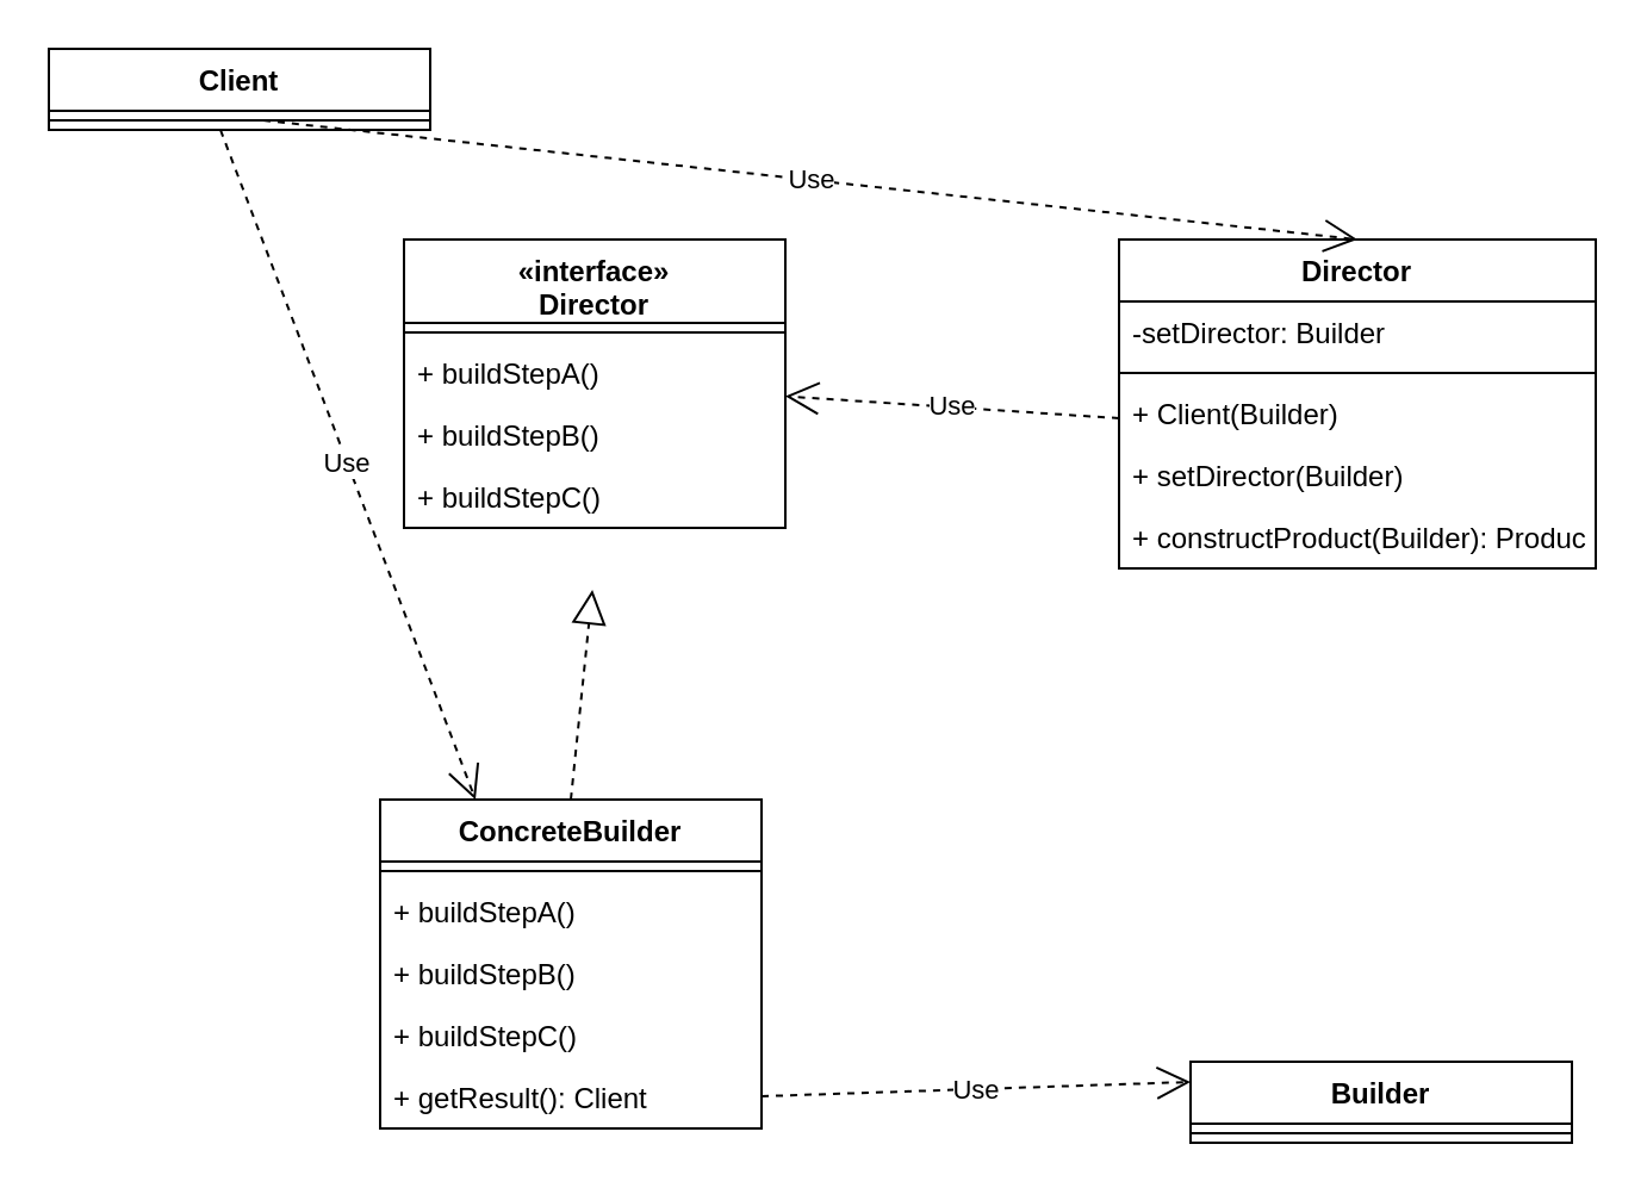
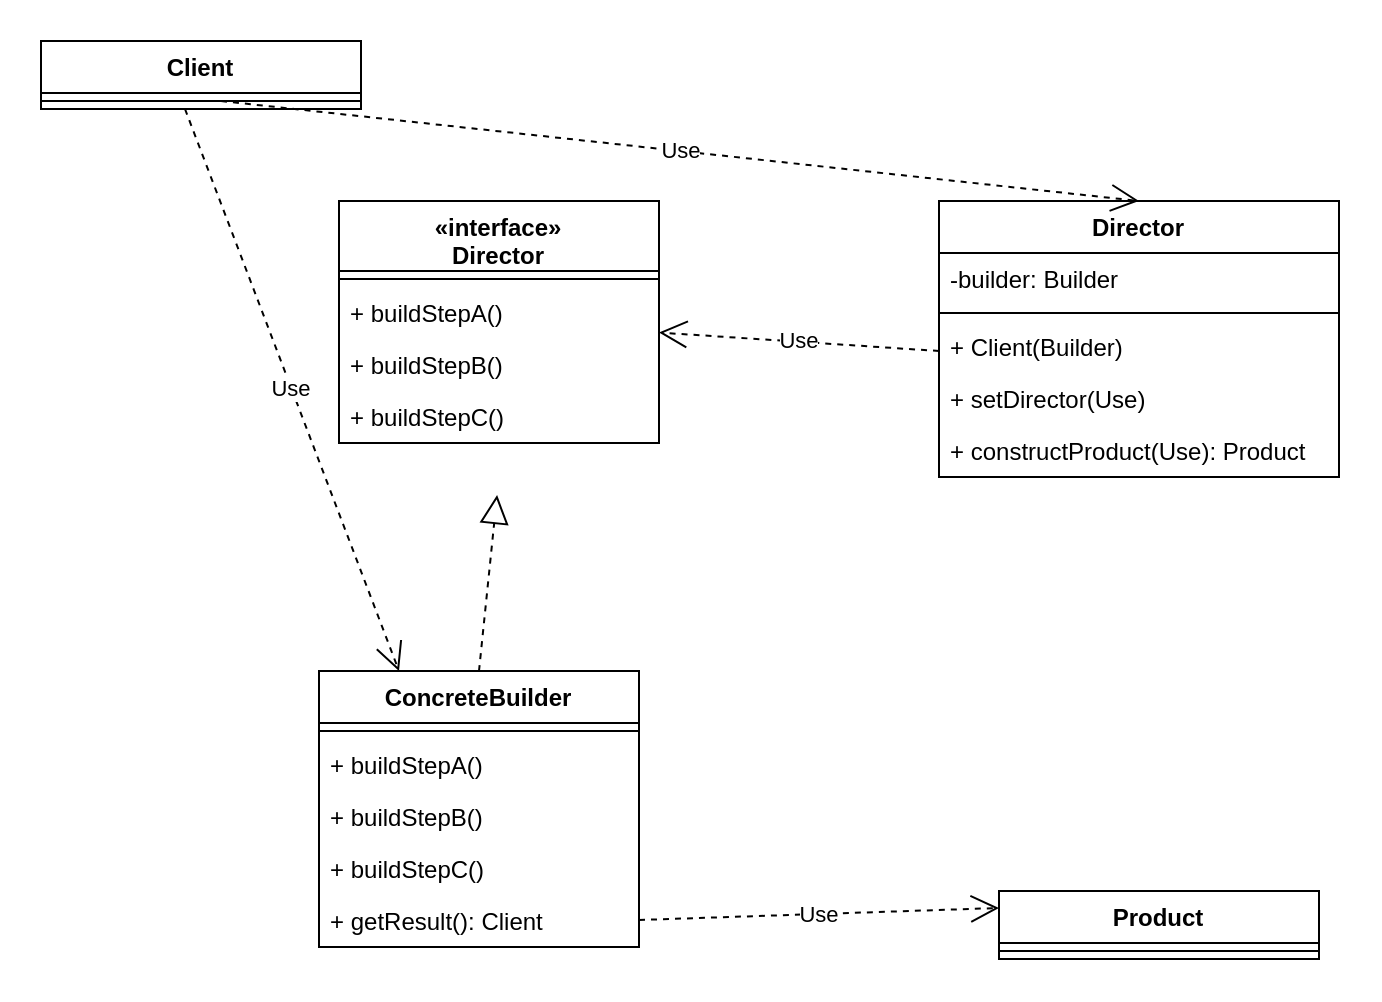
- <mxCell id="18" value="-setDirector: Builder" style="text;strokeColor=none;fillColor=none;align=left;verticalAlign=top;spacingLeft=4;spacingRight=4;overflow=hidden;rotatable=0;points=[[0,0.5],[1,0.5]];portConstraint=eastwest;" vertex="1" parent="17"><mxGeometry y="26" width="200" height="26" as="geometry" /></mxCell>
+ <mxCell id="18" value="-builder: Builder" style="text;strokeColor=none;fillColor=none;align=left;verticalAlign=top;spacingLeft=4;spacingRight=4;overflow=hidden;rotatable=0;points=[[0,0.5],[1,0.5]];portConstraint=eastwest;" vertex="1" parent="17"><mxGeometry y="26" width="200" height="26" as="geometry" /></mxCell>
- <mxCell id="22" value="+ setDirector(Builder)" style="text;strokeColor=none;fillColor=none;align=left;verticalAlign=top;spacingLeft=4;spacingRight=4;overflow=hidden;rotatable=0;points=[[0,0.5],[1,0.5]];portConstraint=eastwest;" vertex="1" parent="17"><mxGeometry y="86" width="200" height="26" as="geometry" /></mxCell>
+ <mxCell id="22" value="+ setDirector(Use)" style="text;strokeColor=none;fillColor=none;align=left;verticalAlign=top;spacingLeft=4;spacingRight=4;overflow=hidden;rotatable=0;points=[[0,0.5],[1,0.5]];portConstraint=eastwest;" vertex="1" parent="17"><mxGeometry y="86" width="200" height="26" as="geometry" /></mxCell>
- <mxCell id="23" value="+ constructProduct(Builder): Product" style="text;strokeColor=none;fillColor=none;align=left;verticalAlign=top;spacingLeft=4;spacingRight=4;overflow=hidden;rotatable=0;points=[[0,0.5],[1,0.5]];portConstraint=eastwest;" vertex="1" parent="17"><mxGeometry y="112" width="200" height="26" as="geometry" /></mxCell>
+ <mxCell id="23" value="+ constructProduct(Use): Product" style="text;strokeColor=none;fillColor=none;align=left;verticalAlign=top;spacingLeft=4;spacingRight=4;overflow=hidden;rotatable=0;points=[[0,0.5],[1,0.5]];portConstraint=eastwest;" vertex="1" parent="17"><mxGeometry y="112" width="200" height="26" as="geometry" /></mxCell>
- <mxCell id="2" value="Builder" style="swimlane;fontStyle=1;align=center;verticalAlign=top;childLayout=stackLayout;horizontal=1;startSize=26;horizontalStack=0;resizeParent=1;resizeParentMax=0;resizeLast=0;collapsible=1;marginBottom=0;" vertex="1" parent="1"><mxGeometry x="499" y="445" width="160" height="34" as="geometry" /></mxCell>
+ <mxCell id="2" value="Product" style="swimlane;fontStyle=1;align=center;verticalAlign=top;childLayout=stackLayout;horizontal=1;startSize=26;horizontalStack=0;resizeParent=1;resizeParentMax=0;resizeLast=0;collapsible=1;marginBottom=0;" vertex="1" parent="1"><mxGeometry x="499" y="445" width="160" height="34" as="geometry" /></mxCell>
